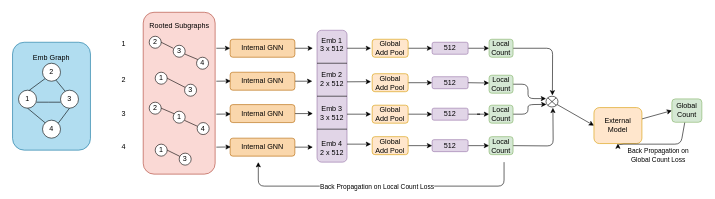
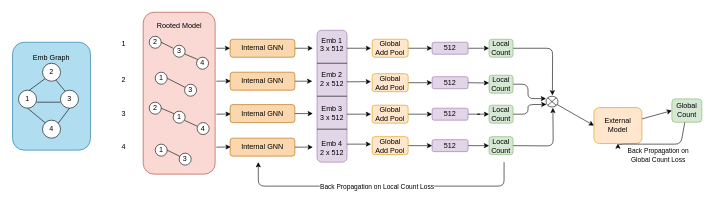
- <mxCell id="25" value="Rooted Subgraphs" style="text;html=1;align=center;verticalAlign=middle;resizable=0;points=[];autosize=1;strokeColor=none;fillColor=none;" vertex="1" parent="1"><mxGeometry x="238" y="28" width="120" height="30" as="geometry" /></mxCell>
+ <mxCell id="25" value="Rooted Model" style="text;html=1;align=center;verticalAlign=middle;resizable=0;points=[];autosize=1;strokeColor=none;fillColor=none;" vertex="1" parent="1"><mxGeometry x="238" y="28" width="120" height="30" as="geometry" /></mxCell>
